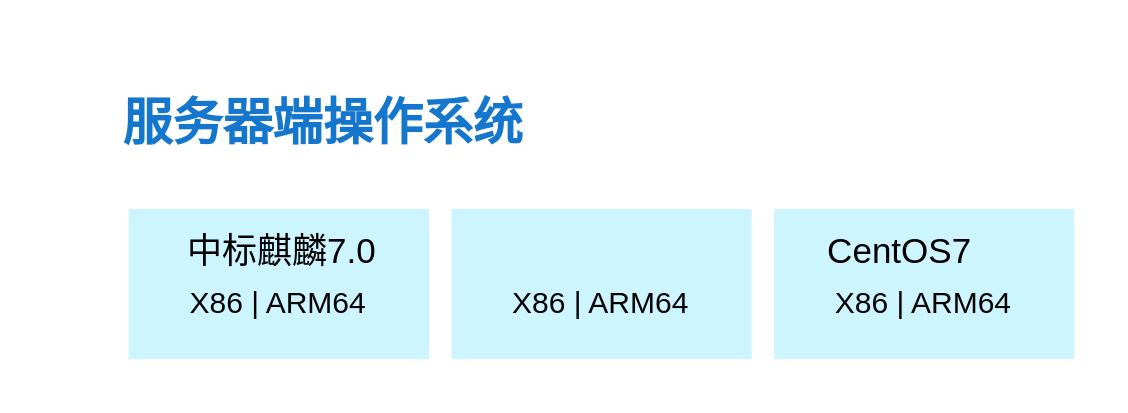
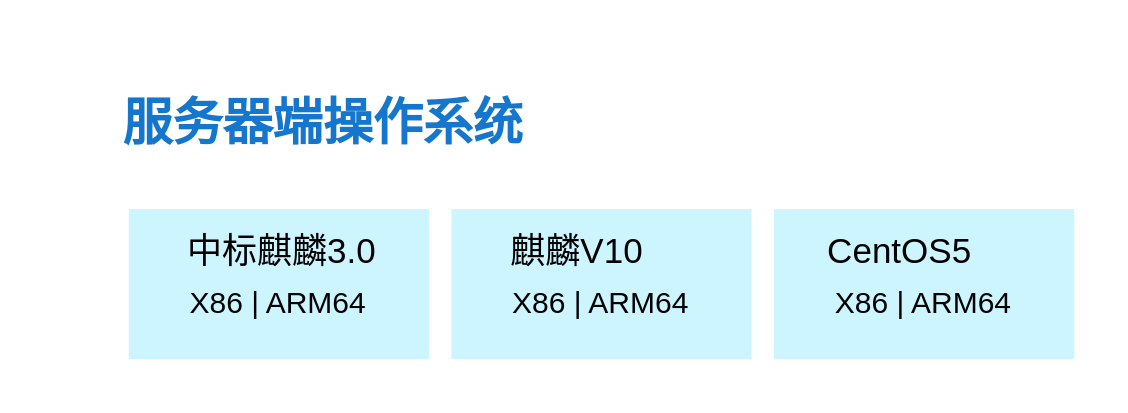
- <mxCell id="4" value="中标麒麟7.0" style="text;html=1;strokeColor=none;fillColor=none;align=center;verticalAlign=middle;whiteSpace=wrap;rounded=0;fontSize=14;" vertex="1" parent="1"><mxGeometry x="72" y="85" width="81" height="30" as="geometry" /></mxCell>
+ <mxCell id="4" value="中标麒麟3.0" style="text;html=1;strokeColor=none;fillColor=none;align=center;verticalAlign=middle;whiteSpace=wrap;rounded=0;fontSize=14;" vertex="1" parent="1"><mxGeometry x="72" y="85" width="81" height="30" as="geometry" /></mxCell>
+ <mxCell id="6" value="麒麟V10" style="text;html=1;strokeColor=none;fillColor=none;align=center;verticalAlign=middle;whiteSpace=wrap;rounded=0;fontSize=14;" vertex="1" parent="1"><mxGeometry x="190" y="85" width="81" height="30" as="geometry" /></mxCell>
- <mxCell id="8" value="CentOS7" style="text;html=1;strokeColor=none;fillColor=none;align=center;verticalAlign=middle;whiteSpace=wrap;rounded=0;fontSize=14;" vertex="1" parent="1"><mxGeometry x="319" y="85" width="81" height="30" as="geometry" /></mxCell>
+ <mxCell id="8" value="CentOS5" style="text;html=1;strokeColor=none;fillColor=none;align=center;verticalAlign=middle;whiteSpace=wrap;rounded=0;fontSize=14;" vertex="1" parent="1"><mxGeometry x="319" y="85" width="81" height="30" as="geometry" /></mxCell>
